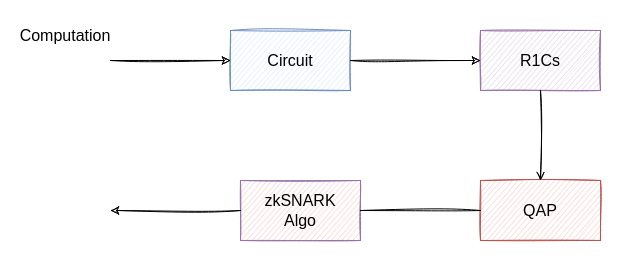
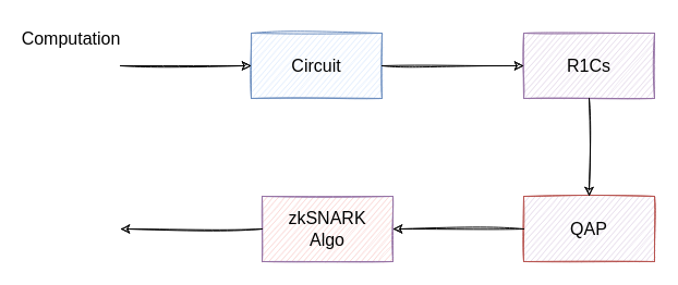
- <mxCell id="9" value="" style="endArrow=open;html=1;rounded=0;exitX=0.5;exitY=1;exitDx=0;exitDy=0;entryX=0.5;entryY=0;entryDx=0;entryDy=0;sketch=1;fontSize=16;" parent="1" source="5" target="7" edge="1"><mxGeometry width="50" height="50" relative="1" as="geometry"><mxPoint x="610" y="160" as="sourcePoint" /><mxPoint x="660" y="110" as="targetPoint" /></mxGeometry></mxCell>
+ <mxCell id="9" value="" style="endArrow=classic;html=1;rounded=0;exitX=0.5;exitY=1;exitDx=0;exitDy=0;entryX=0.5;entryY=0;entryDx=0;entryDy=0;sketch=1;fontSize=16;" parent="1" source="5" target="7" edge="1"><mxGeometry width="50" height="50" relative="1" as="geometry"><mxPoint x="610" y="160" as="sourcePoint" /><mxPoint x="660" y="110" as="targetPoint" /></mxGeometry></mxCell>
- <mxCell id="10" value="" style="endArrow=none;html=1;rounded=0;exitX=0;exitY=0.5;exitDx=0;exitDy=0;sketch=1;fontSize=16;" parent="1" source="7" target="8" edge="1"><mxGeometry width="50" height="50" relative="1" as="geometry"><mxPoint x="350" y="210" as="sourcePoint" /><mxPoint x="400" y="160" as="targetPoint" /></mxGeometry></mxCell>
+ <mxCell id="10" value="" style="endArrow=classic;html=1;rounded=0;exitX=0;exitY=0.5;exitDx=0;exitDy=0;sketch=1;fontSize=16;" parent="1" source="7" target="8" edge="1"><mxGeometry width="50" height="50" relative="1" as="geometry"><mxPoint x="350" y="210" as="sourcePoint" /><mxPoint x="400" y="160" as="targetPoint" /></mxGeometry></mxCell>
- <mxCell id="7" value="QAP" style="rounded=0;whiteSpace=wrap;html=1;sketch=1;fillColor=#f8cecc;strokeColor=#b85450;fontSize=16;" parent="1" vertex="1"><mxGeometry x="480" y="180" width="120" height="60" as="geometry" /></mxCell>
+ <mxCell id="7" value="QAP" style="rounded=0;whiteSpace=wrap;html=1;sketch=1;fillColor=#e1d5e7;strokeColor=#b85450;fontSize=16;" parent="1" vertex="1"><mxGeometry x="480" y="180" width="120" height="60" as="geometry" /></mxCell>
